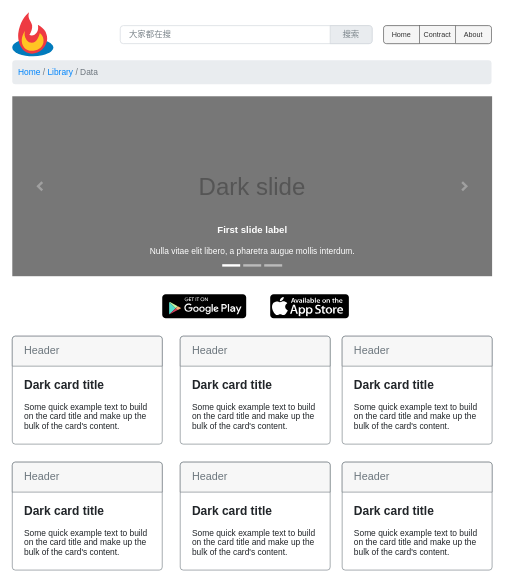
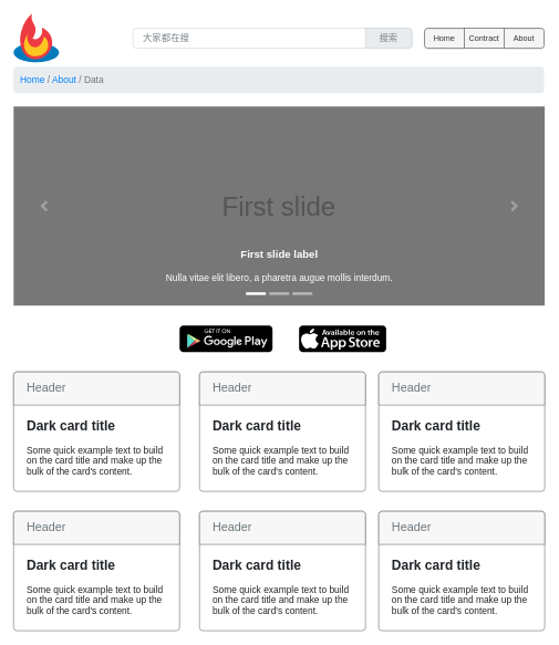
- <mxCell id="2" value="&lt;font color=&quot;#0085fc&quot;&gt;Home&lt;/font&gt; / &lt;font color=&quot;#0085fc&quot;&gt;Library&lt;/font&gt; / Data" style="html=1;shadow=0;dashed=0;shape=mxgraph.bootstrap.rrect;rSize=5;strokeColor=none;strokeWidth=1;fillColor=#E9ECEF;fontColor=#6C757D;whiteSpace=wrap;align=left;verticalAlign=middle;spacingLeft=0;fontStyle=0;fontSize=14;spacing=10;rounded=0;sketch=0;" parent="1" vertex="1"><mxGeometry x="20" y="100" width="799" height="40" as="geometry" /></mxCell>
+ <mxCell id="2" value="&lt;font color=&quot;#0085fc&quot;&gt;Home&lt;/font&gt; / &lt;font color=&quot;#0085fc&quot;&gt;About&lt;/font&gt; / Data" style="html=1;shadow=0;dashed=0;shape=mxgraph.bootstrap.rrect;rSize=5;strokeColor=none;strokeWidth=1;fillColor=#E9ECEF;fontColor=#6C757D;whiteSpace=wrap;align=left;verticalAlign=middle;spacingLeft=0;fontStyle=0;fontSize=14;spacing=10;rounded=0;sketch=0;" parent="1" vertex="1"><mxGeometry x="20" y="100" width="799" height="40" as="geometry" /></mxCell>
- <mxCell id="3" value="Dark slide" style="html=1;shadow=0;dashed=0;strokeColor=none;strokeWidth=1;fillColor=#777777;fontColor=#555555;whiteSpace=wrap;align=center;verticalAlign=middle;fontStyle=0;fontSize=40;rounded=0;sketch=0;" parent="1" vertex="1"><mxGeometry x="20" y="160" width="800" height="300" as="geometry" /></mxCell>
+ <mxCell id="3" value="First slide" style="html=1;shadow=0;dashed=0;strokeColor=none;strokeWidth=1;fillColor=#777777;fontColor=#555555;whiteSpace=wrap;align=center;verticalAlign=middle;fontStyle=0;fontSize=40;rounded=0;sketch=0;" parent="1" vertex="1"><mxGeometry x="20" y="160" width="800" height="300" as="geometry" /></mxCell>
